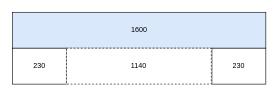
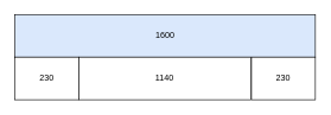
- <mxCell id="5" value="1140" style="rounded=0;whiteSpace=wrap;html=1;dashed=1;" vertex="1" parent="1"><mxGeometry x="110" y="80" width="242" height="60" as="geometry" /></mxCell>
+ <mxCell id="5" value="1140" style="rounded=0;whiteSpace=wrap;html=1;" vertex="1" parent="1"><mxGeometry x="110" y="80" width="242" height="60" as="geometry" /></mxCell>
